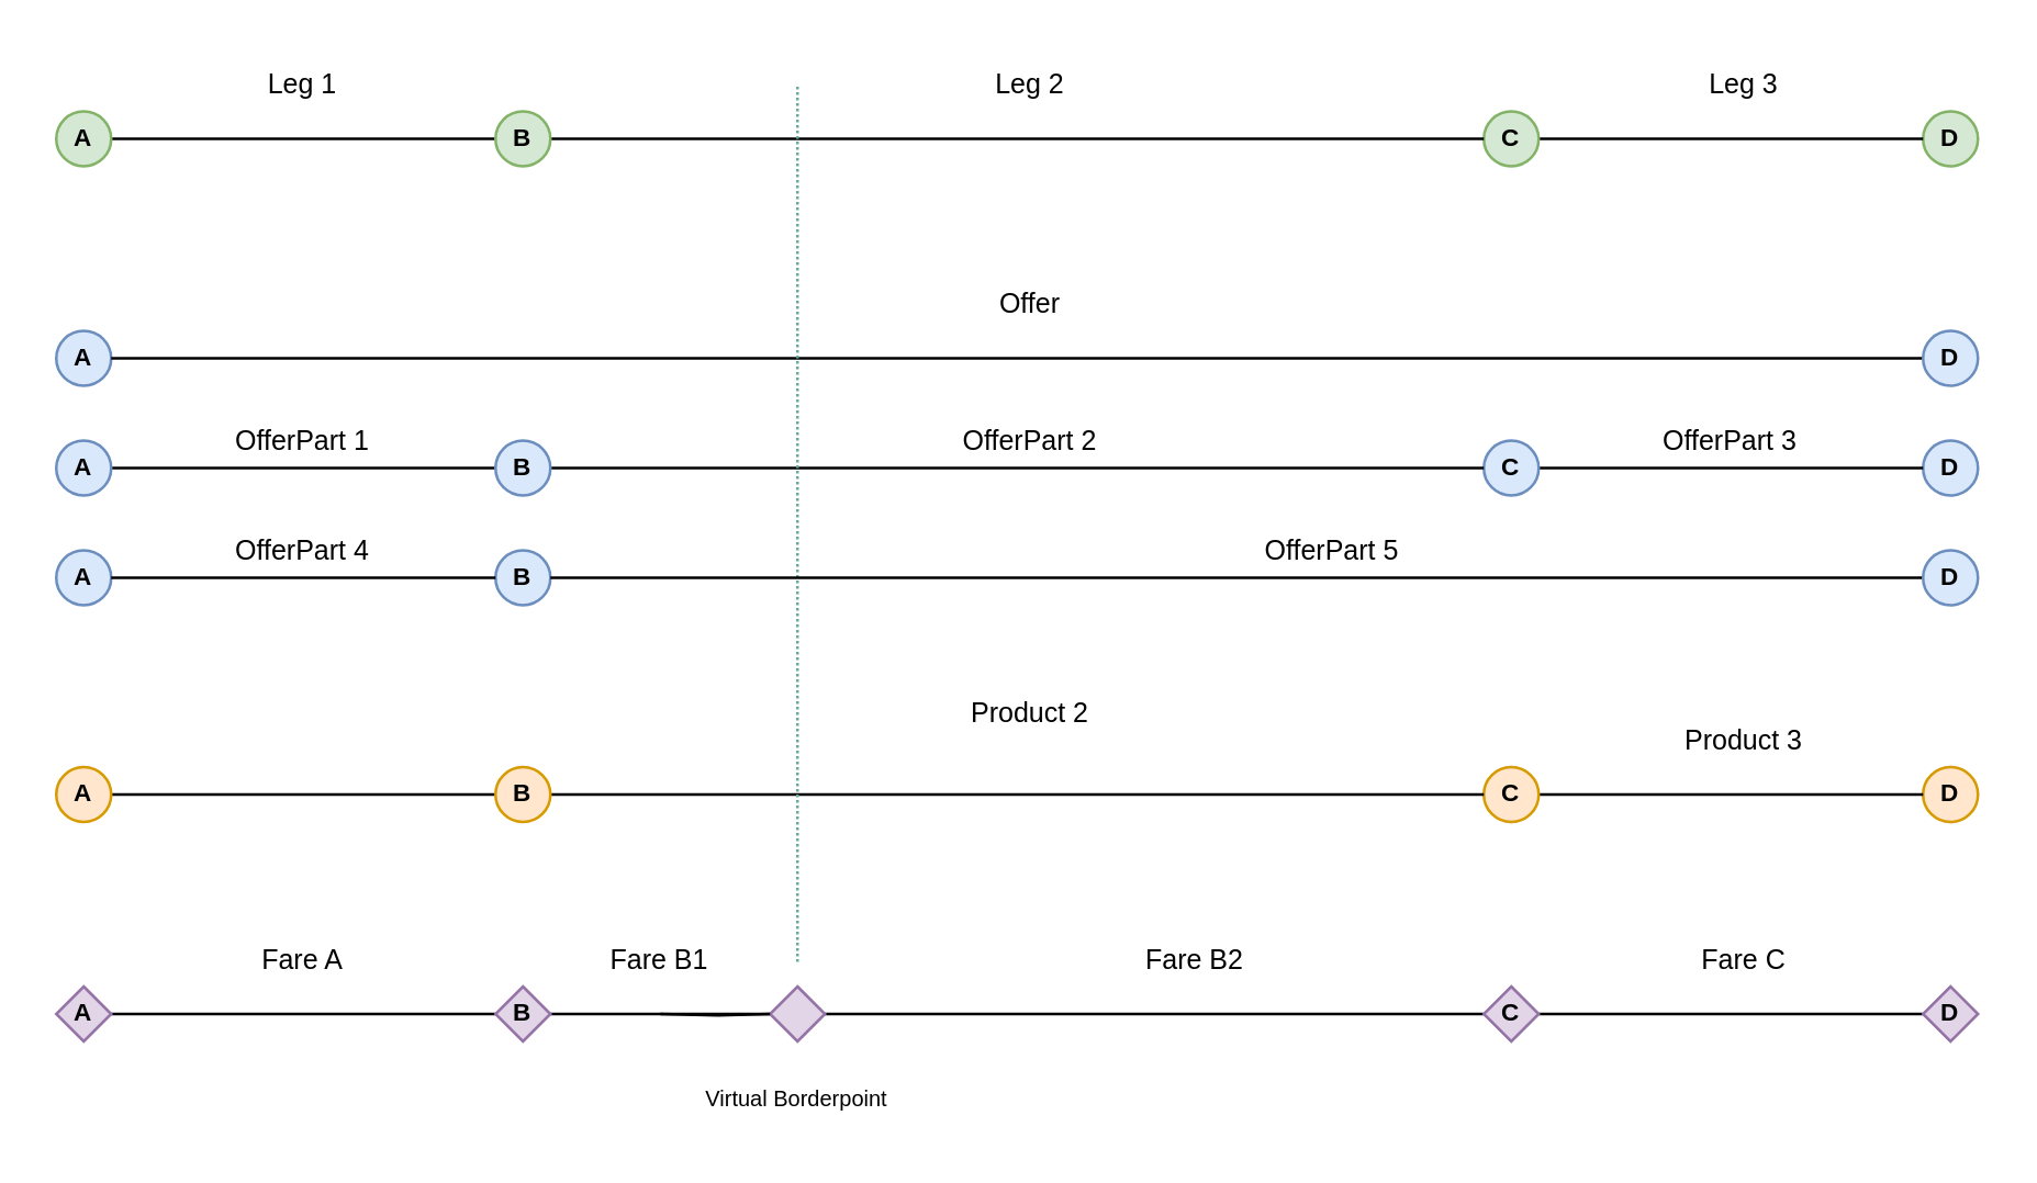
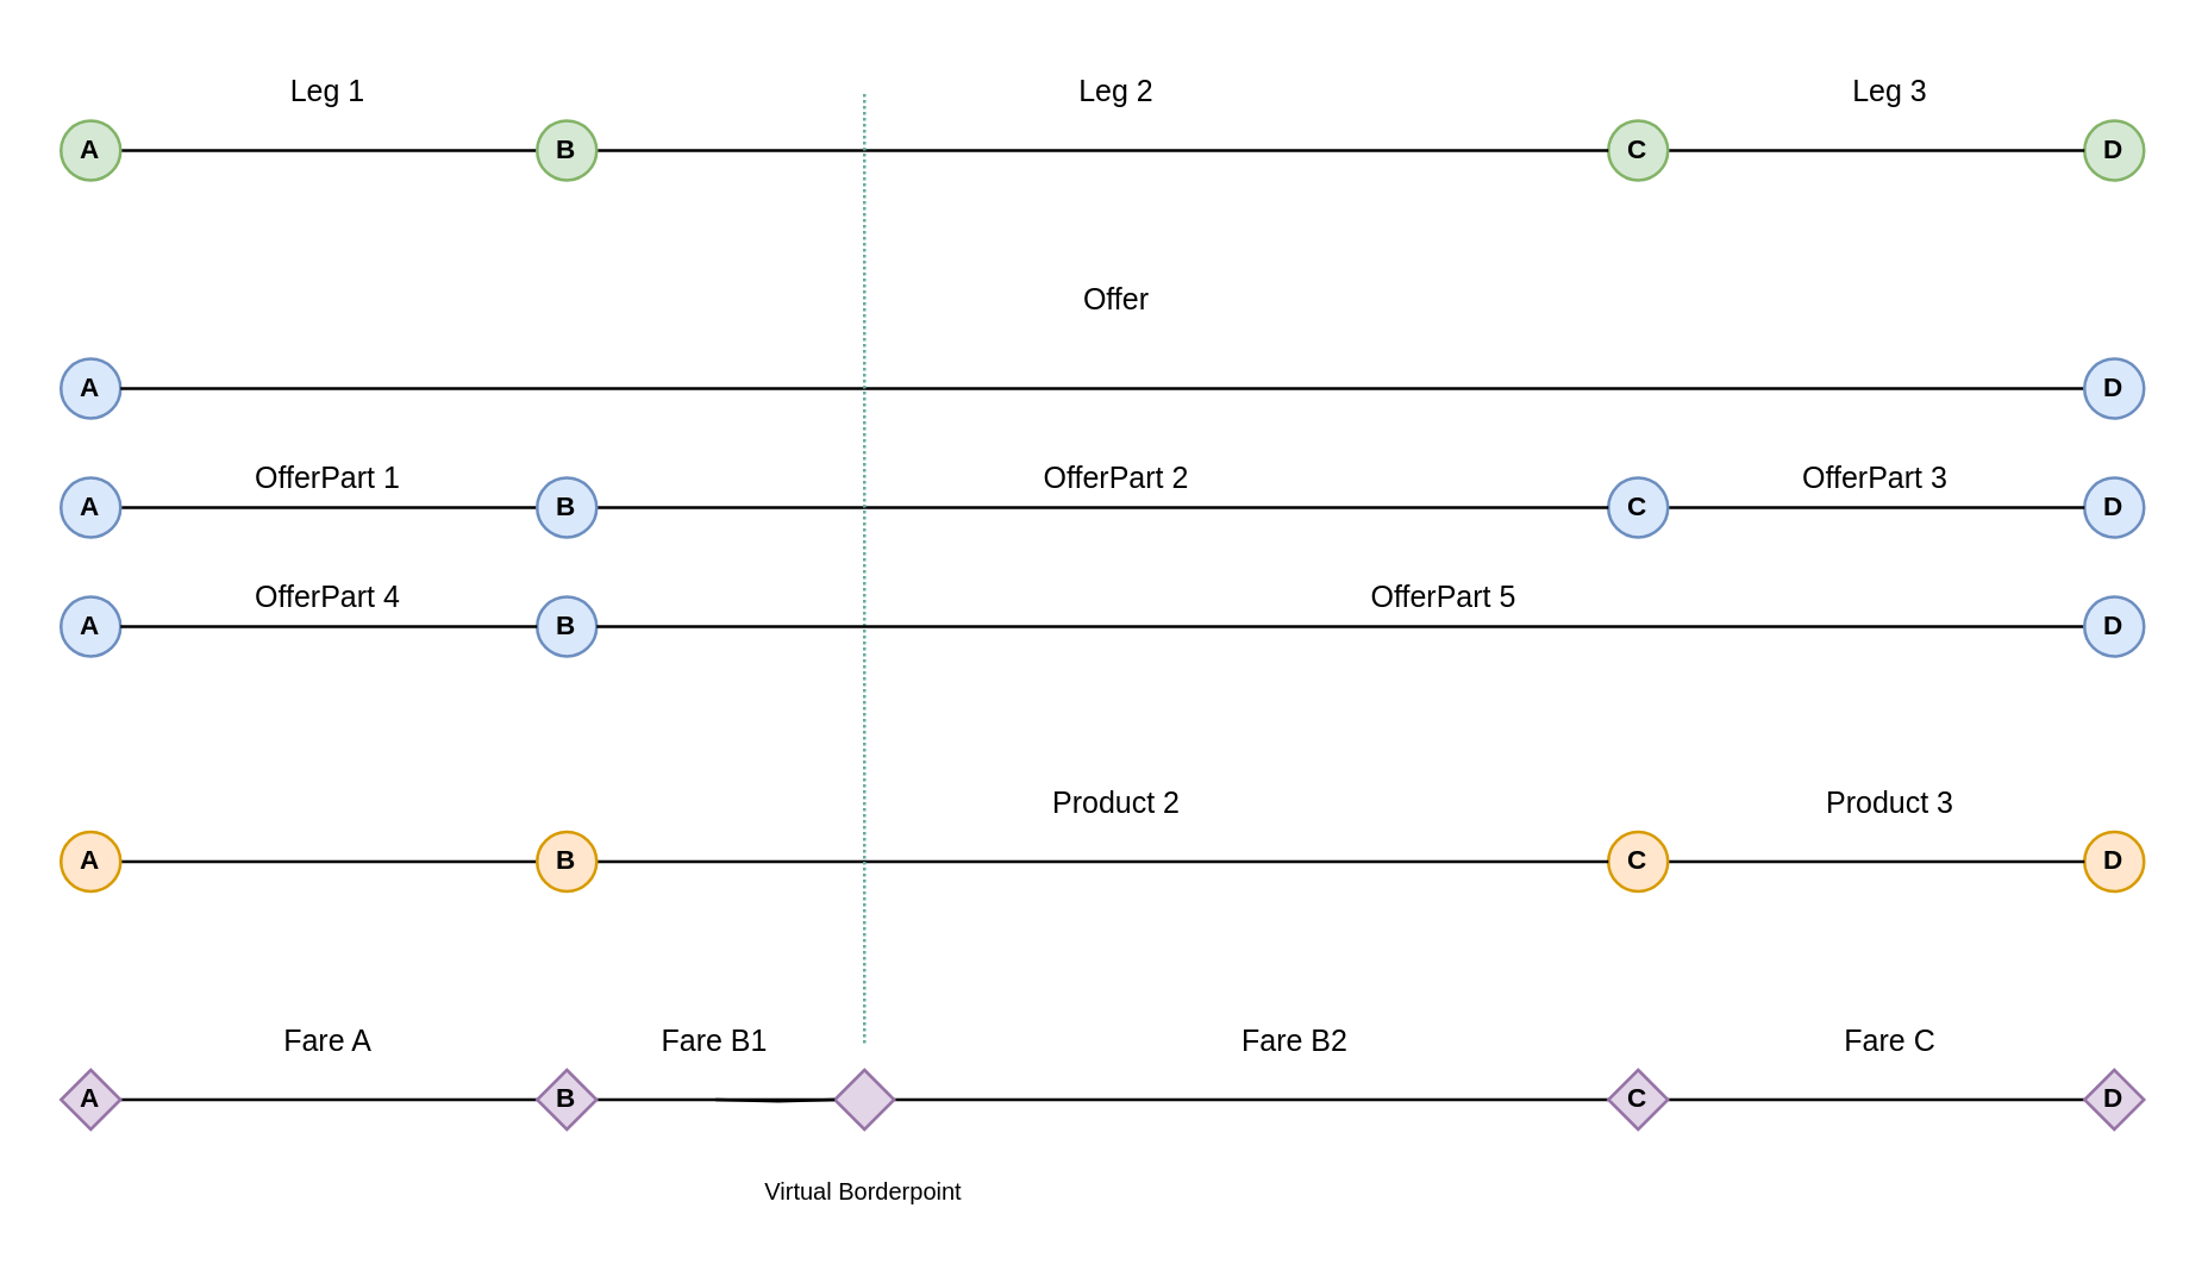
- <mxCell id="32" value="&lt;font style=&quot;font-size: 10px&quot;&gt;Offer&lt;/font&gt;" style="text;html=1;strokeColor=none;fillColor=none;align=center;verticalAlign=middle;whiteSpace=wrap;rounded=0;" parent="1" vertex="1"><mxGeometry x="340" y="100" width="70" height="20" as="geometry" /></mxCell>
+ <mxCell id="32" value="&lt;font style=&quot;font-size: 10px&quot;&gt;Offer&lt;/font&gt;" style="text;html=1;strokeColor=none;fillColor=none;align=center;verticalAlign=middle;whiteSpace=wrap;rounded=0;" parent="1" vertex="1"><mxGeometry x="340" y="90" width="70" height="20" as="geometry" /></mxCell>
- <mxCell id="39" value="&lt;font style=&quot;font-size: 10px&quot;&gt;Product 2&lt;/font&gt;" style="text;html=1;strokeColor=none;fillColor=none;align=center;verticalAlign=middle;whiteSpace=wrap;rounded=0;" parent="1" vertex="1"><mxGeometry x="340" y="249" width="70" height="20" as="geometry" /></mxCell>
+ <mxCell id="39" value="&lt;font style=&quot;font-size: 10px&quot;&gt;Product 2&lt;/font&gt;" style="text;html=1;strokeColor=none;fillColor=none;align=center;verticalAlign=middle;whiteSpace=wrap;rounded=0;" parent="1" vertex="1"><mxGeometry x="340" y="259" width="70" height="20" as="geometry" /></mxCell>
